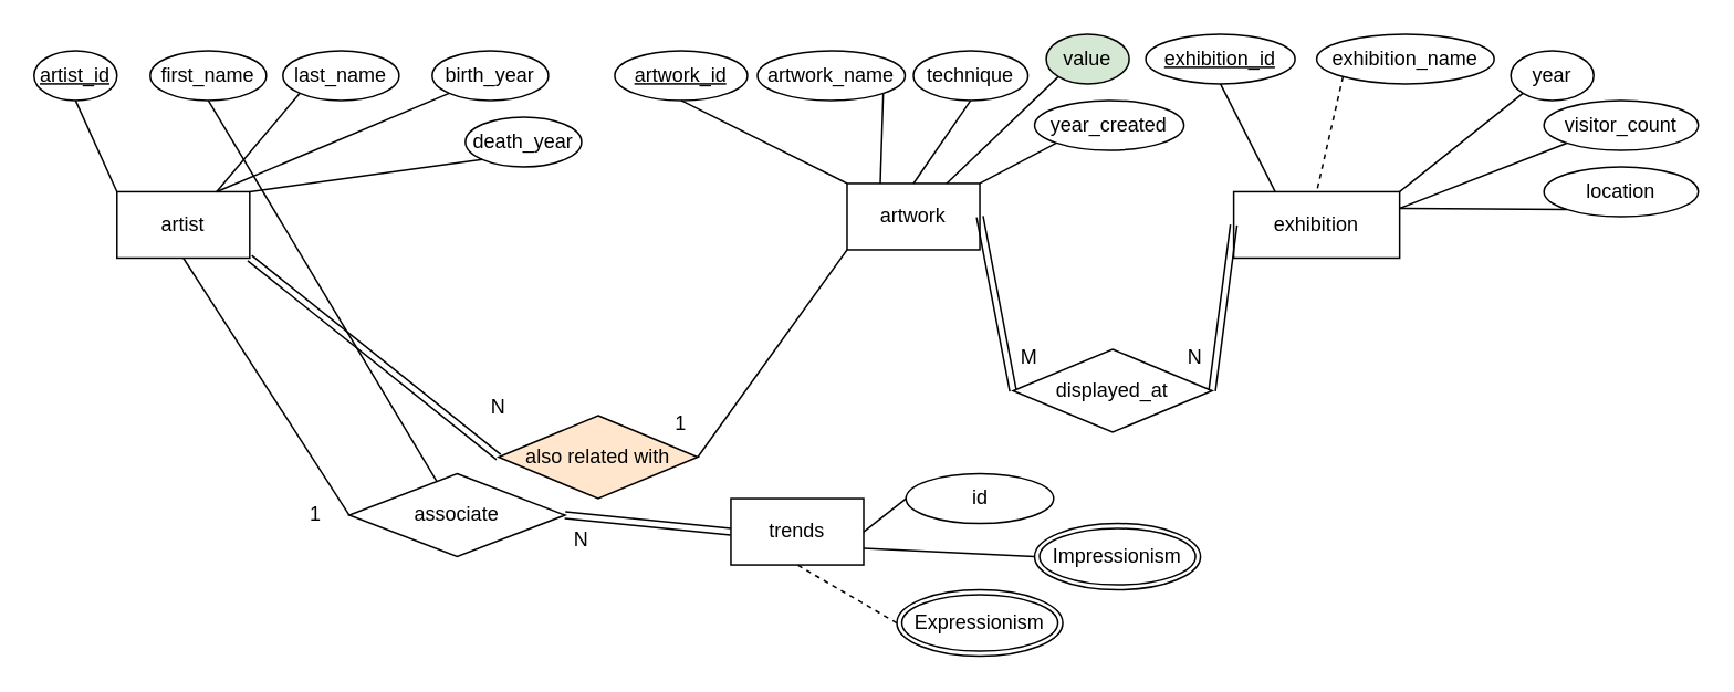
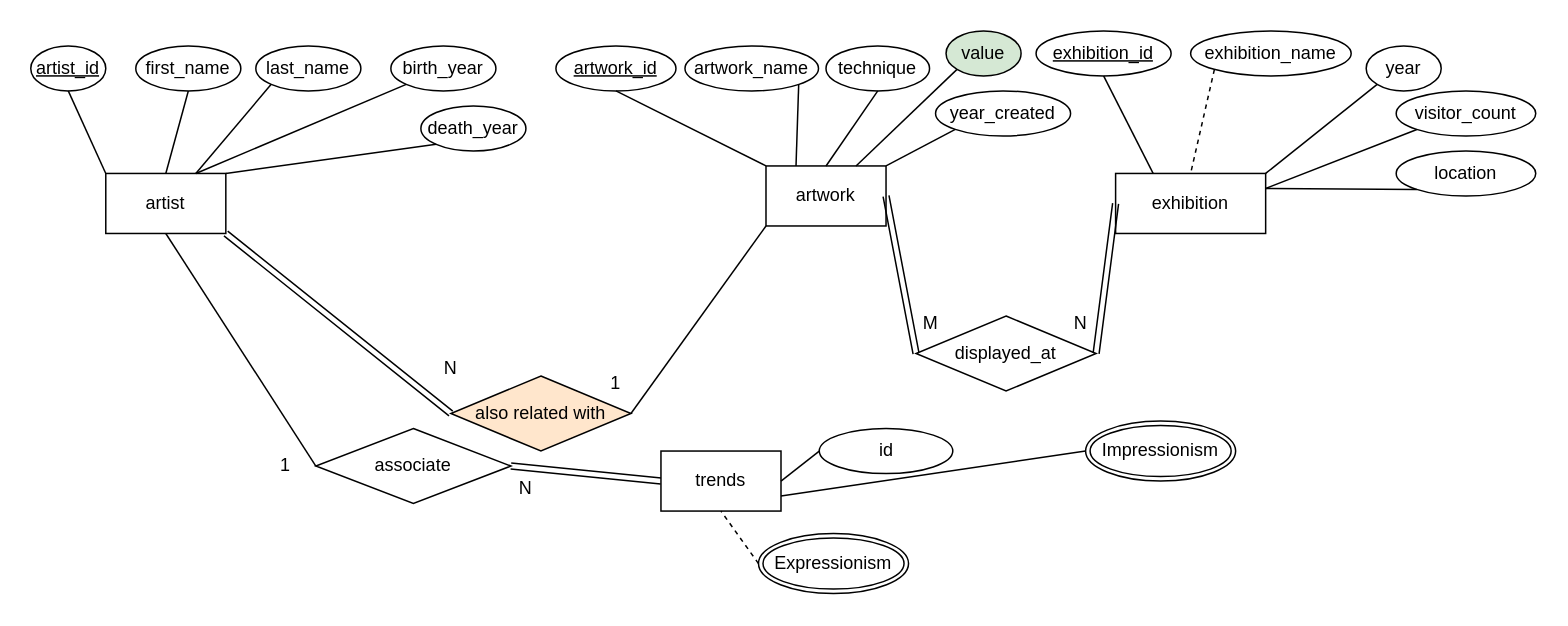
- <mxCell id="8" value="" style="endArrow=none;html=1;rounded=0;exitX=0.5;exitY=1;exitDx=0;exitDy=0;" parent="1" source="5" target="46" edge="1"><mxGeometry width="50" height="50" relative="1" as="geometry"><mxPoint x="350" y="50" as="sourcePoint" /><mxPoint x="570" y="290" as="targetPoint" /></mxGeometry></mxCell>
+ <mxCell id="8" value="" style="endArrow=none;html=1;rounded=0;entryX=0.5;entryY=0;entryDx=0;entryDy=0;exitX=0.5;exitY=1;exitDx=0;exitDy=0;" parent="1" source="5" target="2" edge="1"><mxGeometry width="50" height="50" relative="1" as="geometry"><mxPoint x="350" y="50" as="sourcePoint" /><mxPoint x="570" y="290" as="targetPoint" /></mxGeometry></mxCell>
- <mxCell id="48" value="Impressionism" style="ellipse;shape=doubleEllipse;margin=3;whiteSpace=wrap;html=1;align=center;" parent="1" vertex="1"><mxGeometry x="623" y="315" width="100" height="40" as="geometry" /></mxCell>
+ <mxCell id="48" value="Impressionism" style="ellipse;shape=doubleEllipse;margin=3;whiteSpace=wrap;html=1;align=center;" parent="1" vertex="1"><mxGeometry x="723" y="280" width="100" height="40" as="geometry" /></mxCell>
- <mxCell id="49" value="Expressionism" style="ellipse;shape=doubleEllipse;margin=3;whiteSpace=wrap;html=1;align=center;" parent="1" vertex="1"><mxGeometry x="540" y="355" width="100" height="40" as="geometry" /></mxCell>
+ <mxCell id="49" value="Expressionism" style="ellipse;shape=doubleEllipse;margin=3;whiteSpace=wrap;html=1;align=center;" parent="1" vertex="1"><mxGeometry x="505" y="355" width="100" height="40" as="geometry" /></mxCell>
